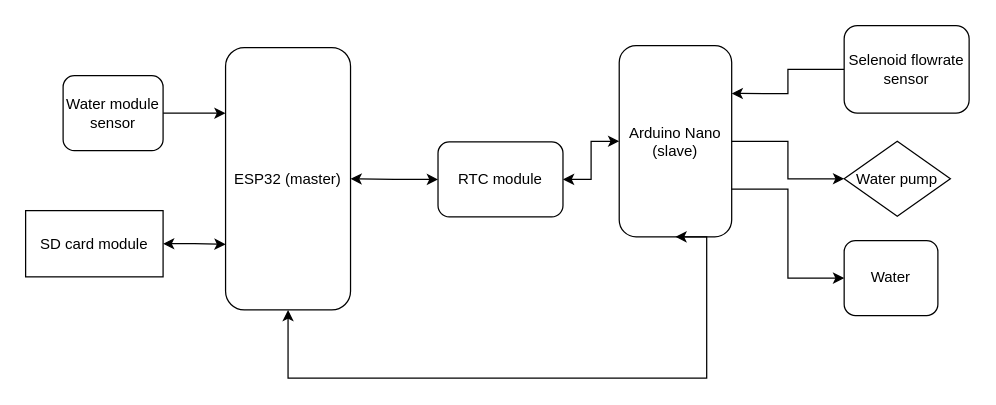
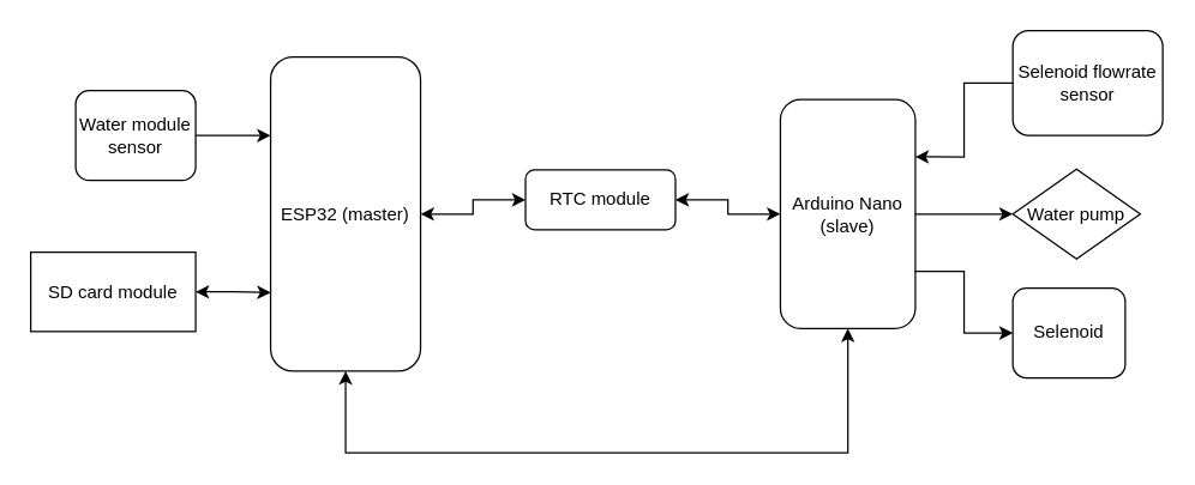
- <mxCell id="6" value="Arduino Nano (slave)" style="rounded=1;whiteSpace=wrap;html=1;" parent="2" vertex="1"><mxGeometry x="475" y="16" width="90" height="153" as="geometry" /></mxCell>
+ <mxCell id="6" value="Arduino Nano (slave)" style="rounded=1;whiteSpace=wrap;html=1;" parent="2" vertex="1"><mxGeometry x="500" y="46" width="90" height="153" as="geometry" /></mxCell>
- <mxCell id="5" value="RTC module" style="rounded=1;whiteSpace=wrap;html=1;" parent="2" vertex="1"><mxGeometry x="330" y="93" width="100" height="60" as="geometry" /></mxCell>
+ <mxCell id="5" value="RTC module" style="rounded=1;whiteSpace=wrap;html=1;" parent="2" vertex="1"><mxGeometry x="330" y="93" width="100" height="40" as="geometry" /></mxCell>
- <mxCell id="13" value="Water" style="rounded=1;whiteSpace=wrap;html=1;" parent="2" vertex="1"><mxGeometry x="655" y="172" width="75" height="60" as="geometry" /></mxCell>
+ <mxCell id="13" value="Selenoid" style="rounded=1;whiteSpace=wrap;html=1;" parent="2" vertex="1"><mxGeometry x="655" y="172" width="75" height="60" as="geometry" /></mxCell>
